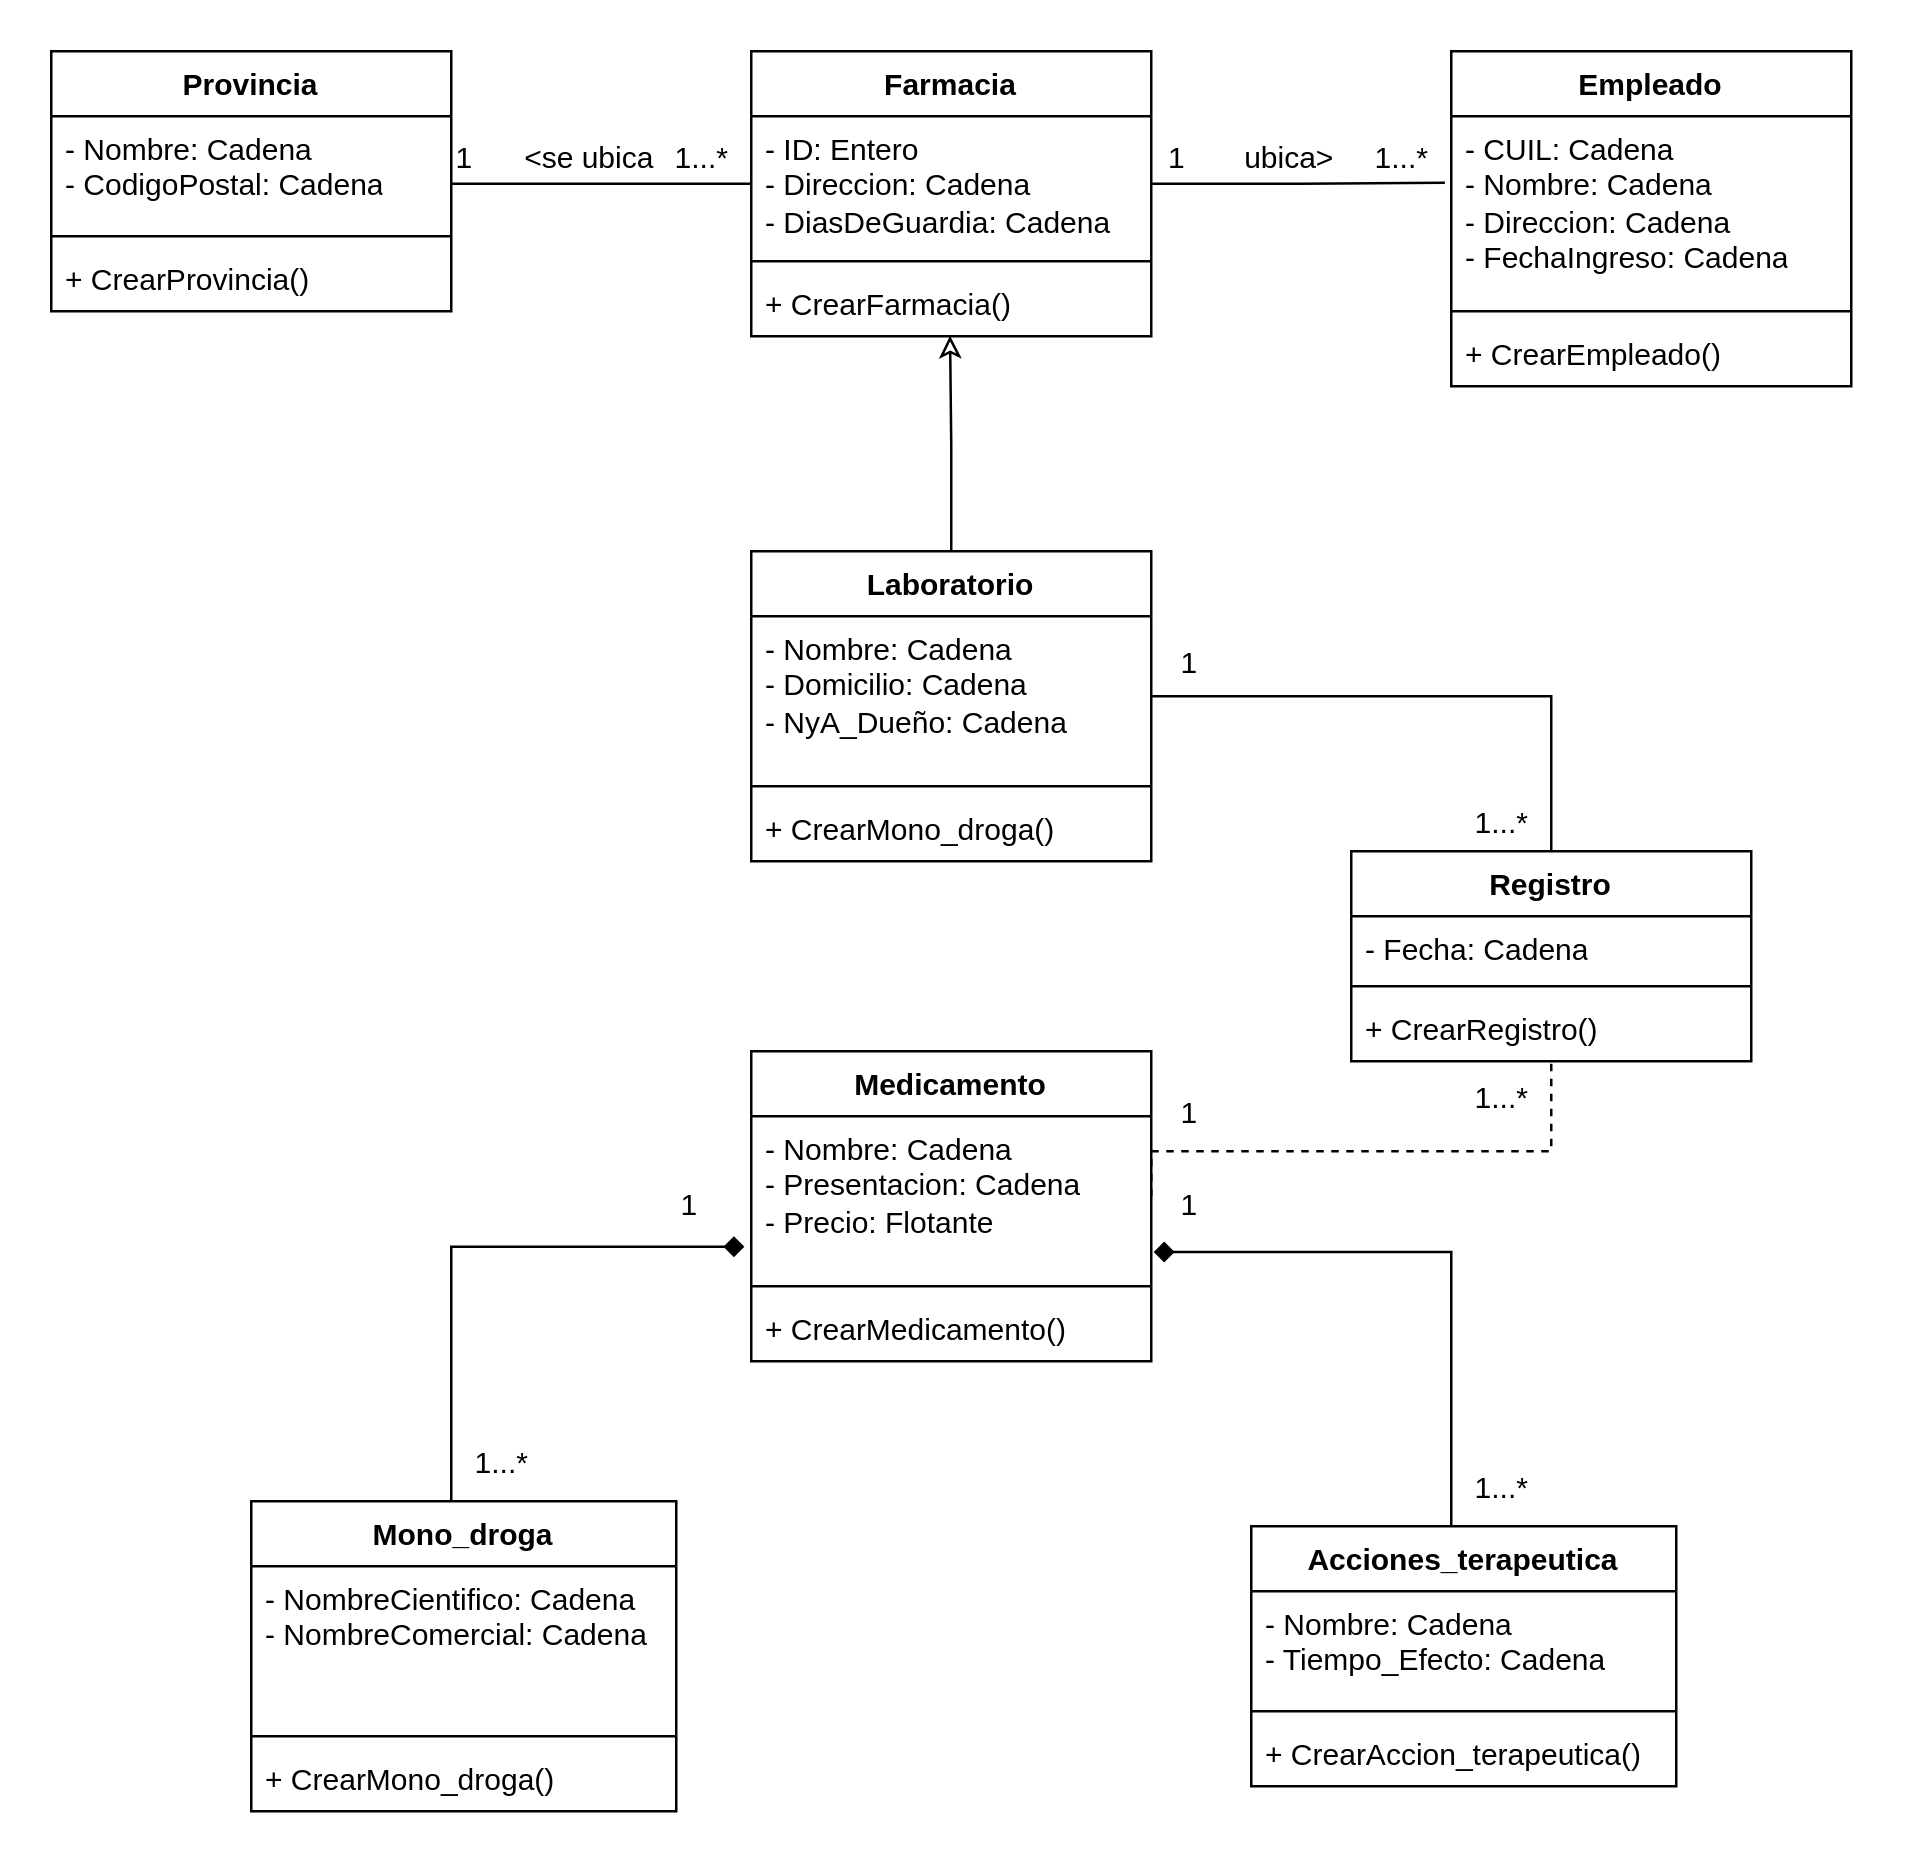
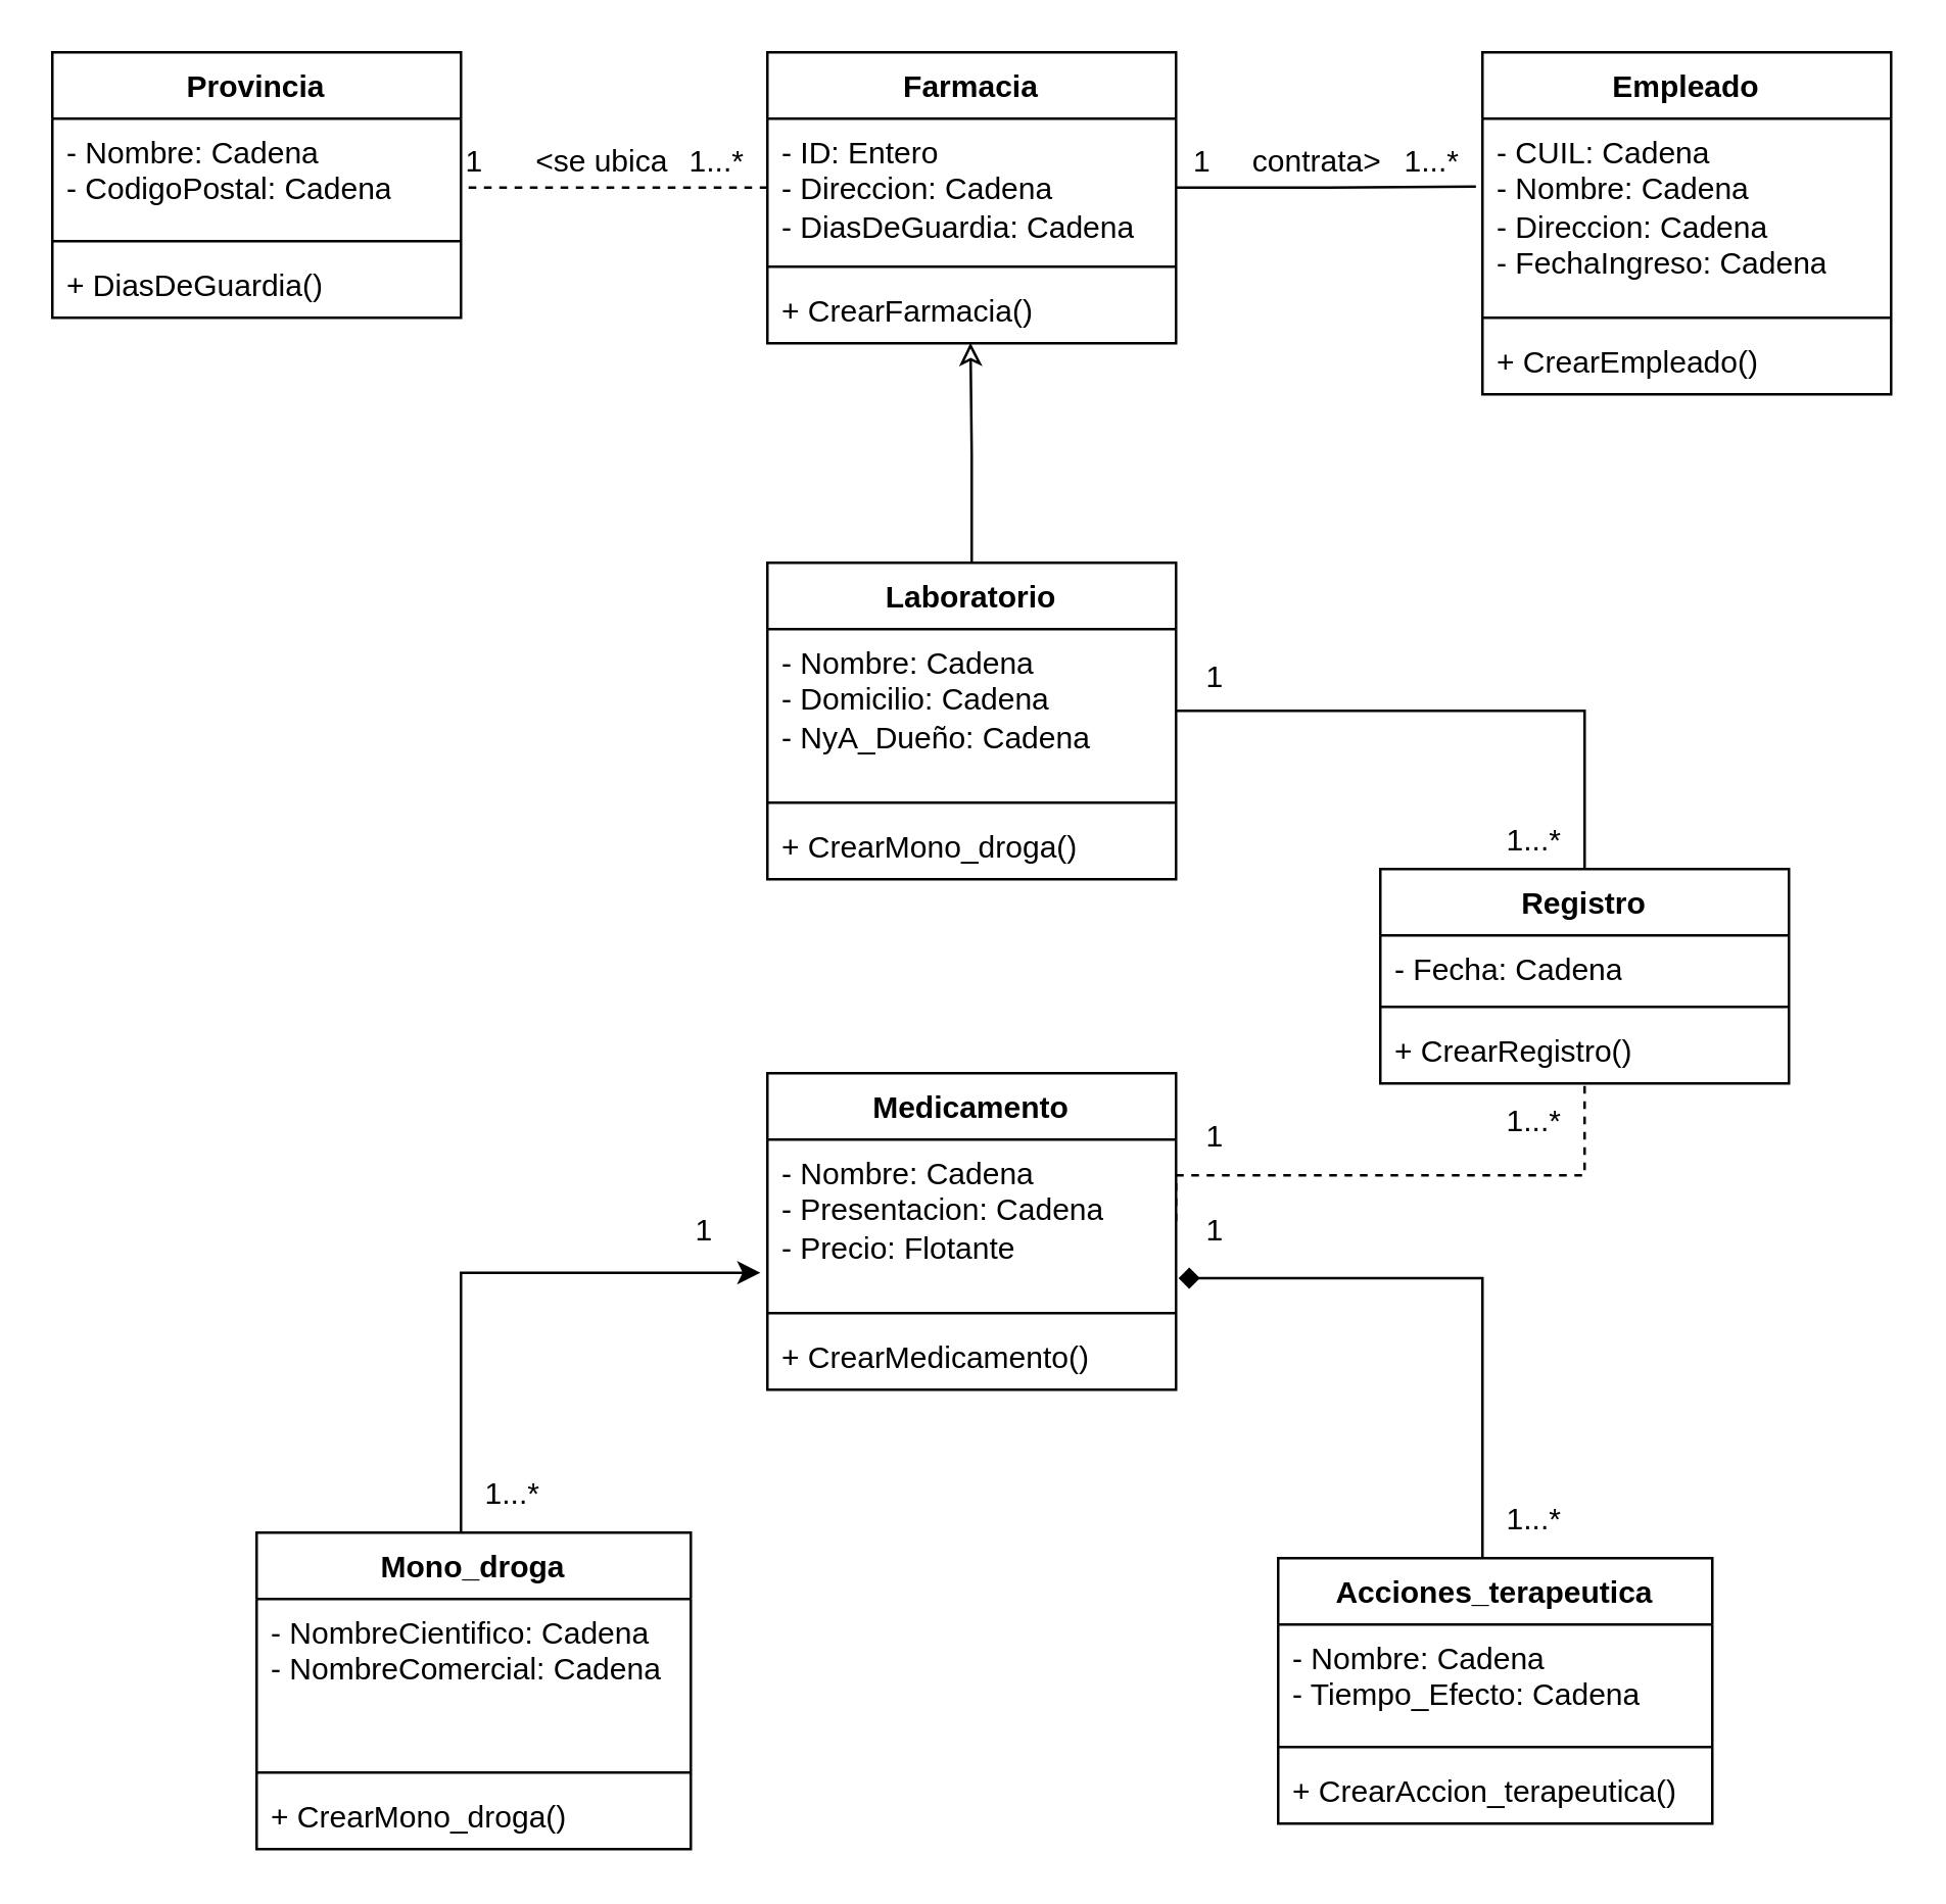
- <mxCell id="21" value="ubica&amp;gt;" style="text;html=1;align=center;verticalAlign=middle;resizable=0;points=[];autosize=1;strokeColor=none;fillColor=none;" parent="1" vertex="1"><mxGeometry x="480" y="48" width="70" height="30" as="geometry" /></mxCell>
+ <mxCell id="21" value="contrata&amp;gt;" style="text;html=1;align=center;verticalAlign=middle;resizable=0;points=[];autosize=1;strokeColor=none;fillColor=none;" parent="1" vertex="1"><mxGeometry x="480" y="48" width="70" height="30" as="geometry" /></mxCell>
- <mxCell id="10" style="edgeStyle=orthogonalEdgeStyle;rounded=0;orthogonalLoop=1;jettySize=auto;html=1;endArrow=none;endFill=0;" parent="1" source="7" target="3" edge="1"><mxGeometry relative="1" as="geometry"><Array as="points"><mxPoint x="210" y="73" /><mxPoint x="210" y="73" /></Array></mxGeometry></mxCell>
+ <mxCell id="10" style="edgeStyle=orthogonalEdgeStyle;rounded=0;orthogonalLoop=1;jettySize=auto;html=1;endArrow=none;endFill=0;dashed=1;" parent="1" source="7" target="3" edge="1"><mxGeometry relative="1" as="geometry"><Array as="points"><mxPoint x="210" y="73" /><mxPoint x="210" y="73" /></Array></mxGeometry></mxCell>
- <mxCell id="5" value="+ CrearProvincia()" style="text;strokeColor=none;fillColor=none;align=left;verticalAlign=top;spacingLeft=4;spacingRight=4;overflow=hidden;rotatable=0;points=[[0,0.5],[1,0.5]];portConstraint=eastwest;whiteSpace=wrap;html=1;" parent="2" vertex="1"><mxGeometry y="78" width="160" height="26" as="geometry" /></mxCell>
+ <mxCell id="5" value="+ DiasDeGuardia()" style="text;strokeColor=none;fillColor=none;align=left;verticalAlign=top;spacingLeft=4;spacingRight=4;overflow=hidden;rotatable=0;points=[[0,0.5],[1,0.5]];portConstraint=eastwest;whiteSpace=wrap;html=1;" parent="2" vertex="1"><mxGeometry y="78" width="160" height="26" as="geometry" /></mxCell>
- <mxCell id="30" style="edgeStyle=orthogonalEdgeStyle;rounded=0;orthogonalLoop=1;jettySize=auto;html=1;entryX=-0.017;entryY=0.815;entryDx=0;entryDy=0;entryPerimeter=0;endArrow=diamond;endFill=1;" parent="1" source="26" target="23" edge="1"><mxGeometry relative="1" as="geometry"><Array as="points"><mxPoint x="180" y="498" /></Array></mxGeometry></mxCell>
+ <mxCell id="30" style="edgeStyle=orthogonalEdgeStyle;rounded=0;orthogonalLoop=1;jettySize=auto;html=1;entryX=-0.017;entryY=0.815;entryDx=0;entryDy=0;entryPerimeter=0;endArrow=classic;endFill=1;" parent="1" source="26" target="23" edge="1"><mxGeometry relative="1" as="geometry"><Array as="points"><mxPoint x="180" y="498" /></Array></mxGeometry></mxCell>
